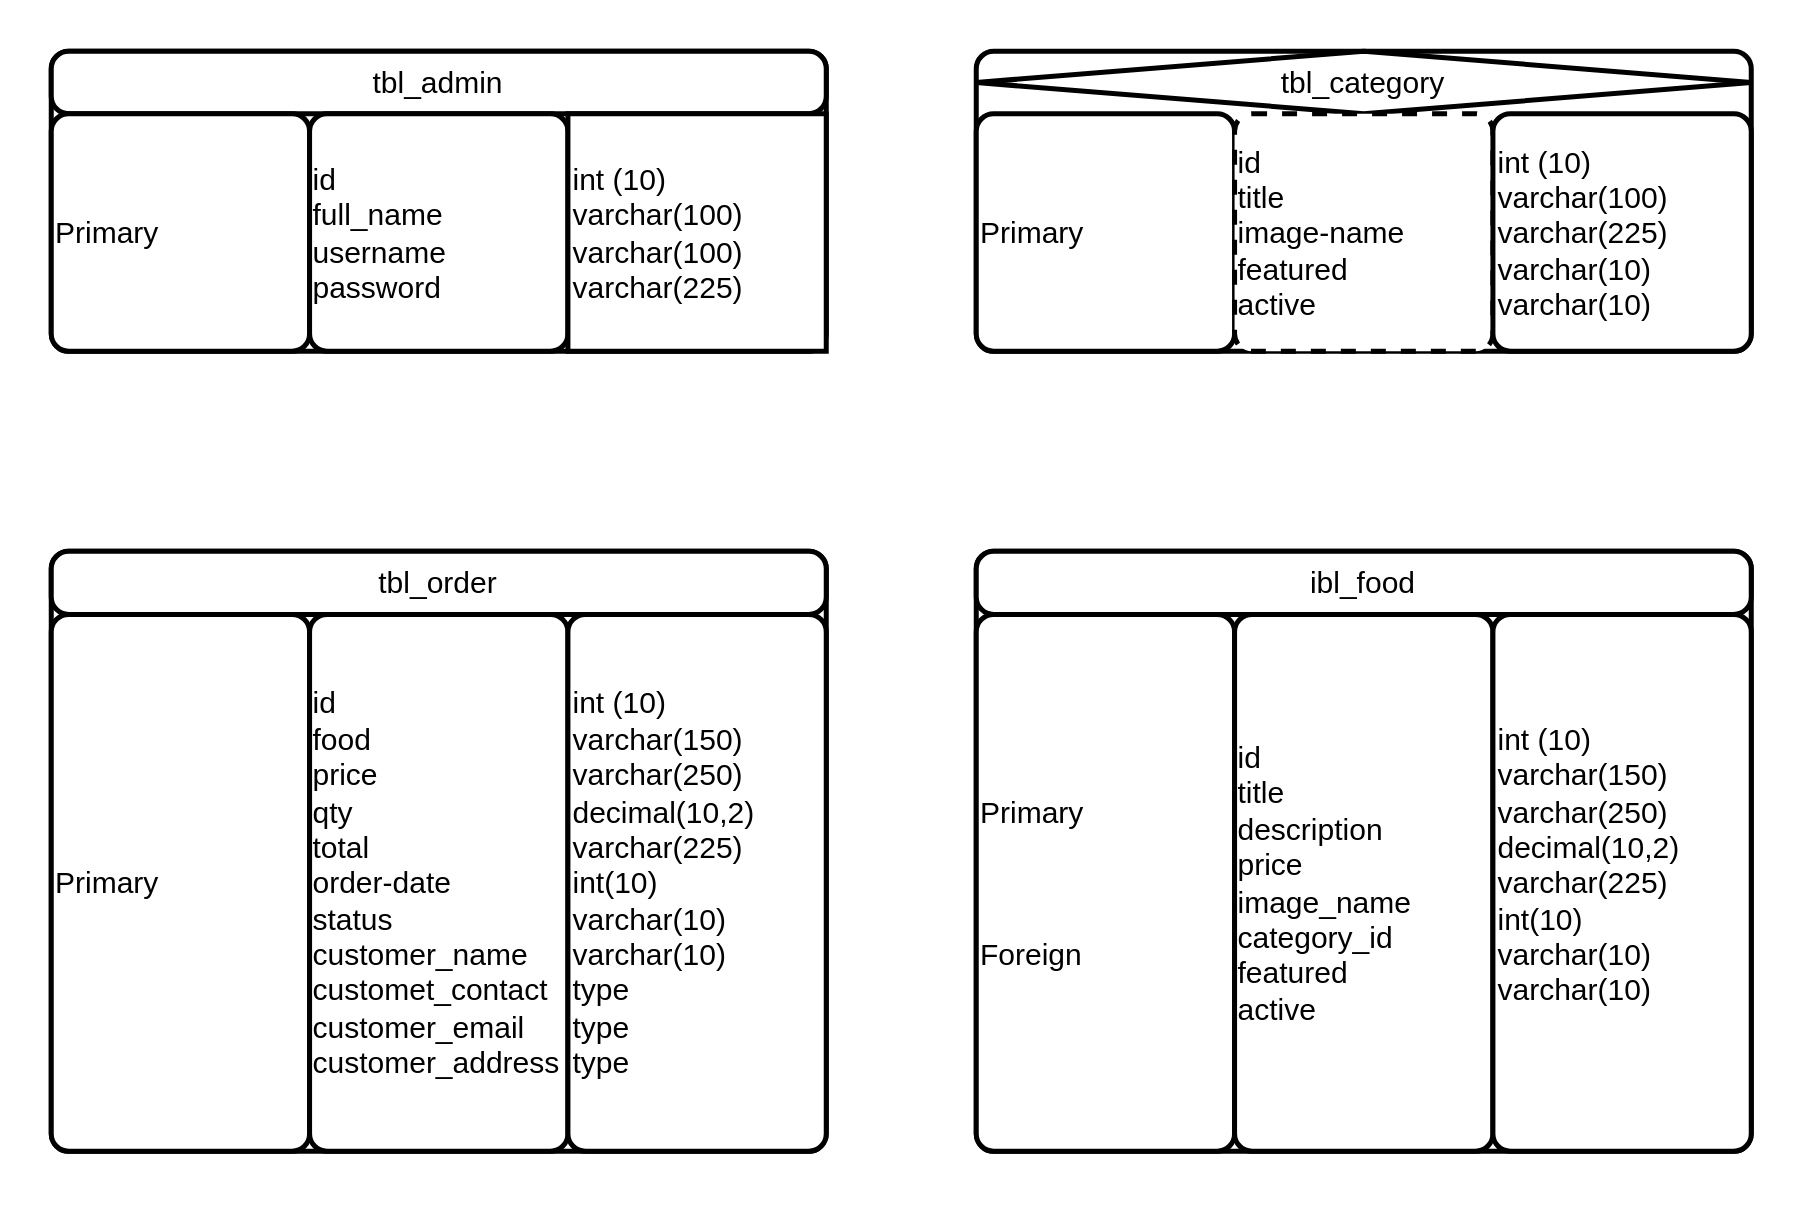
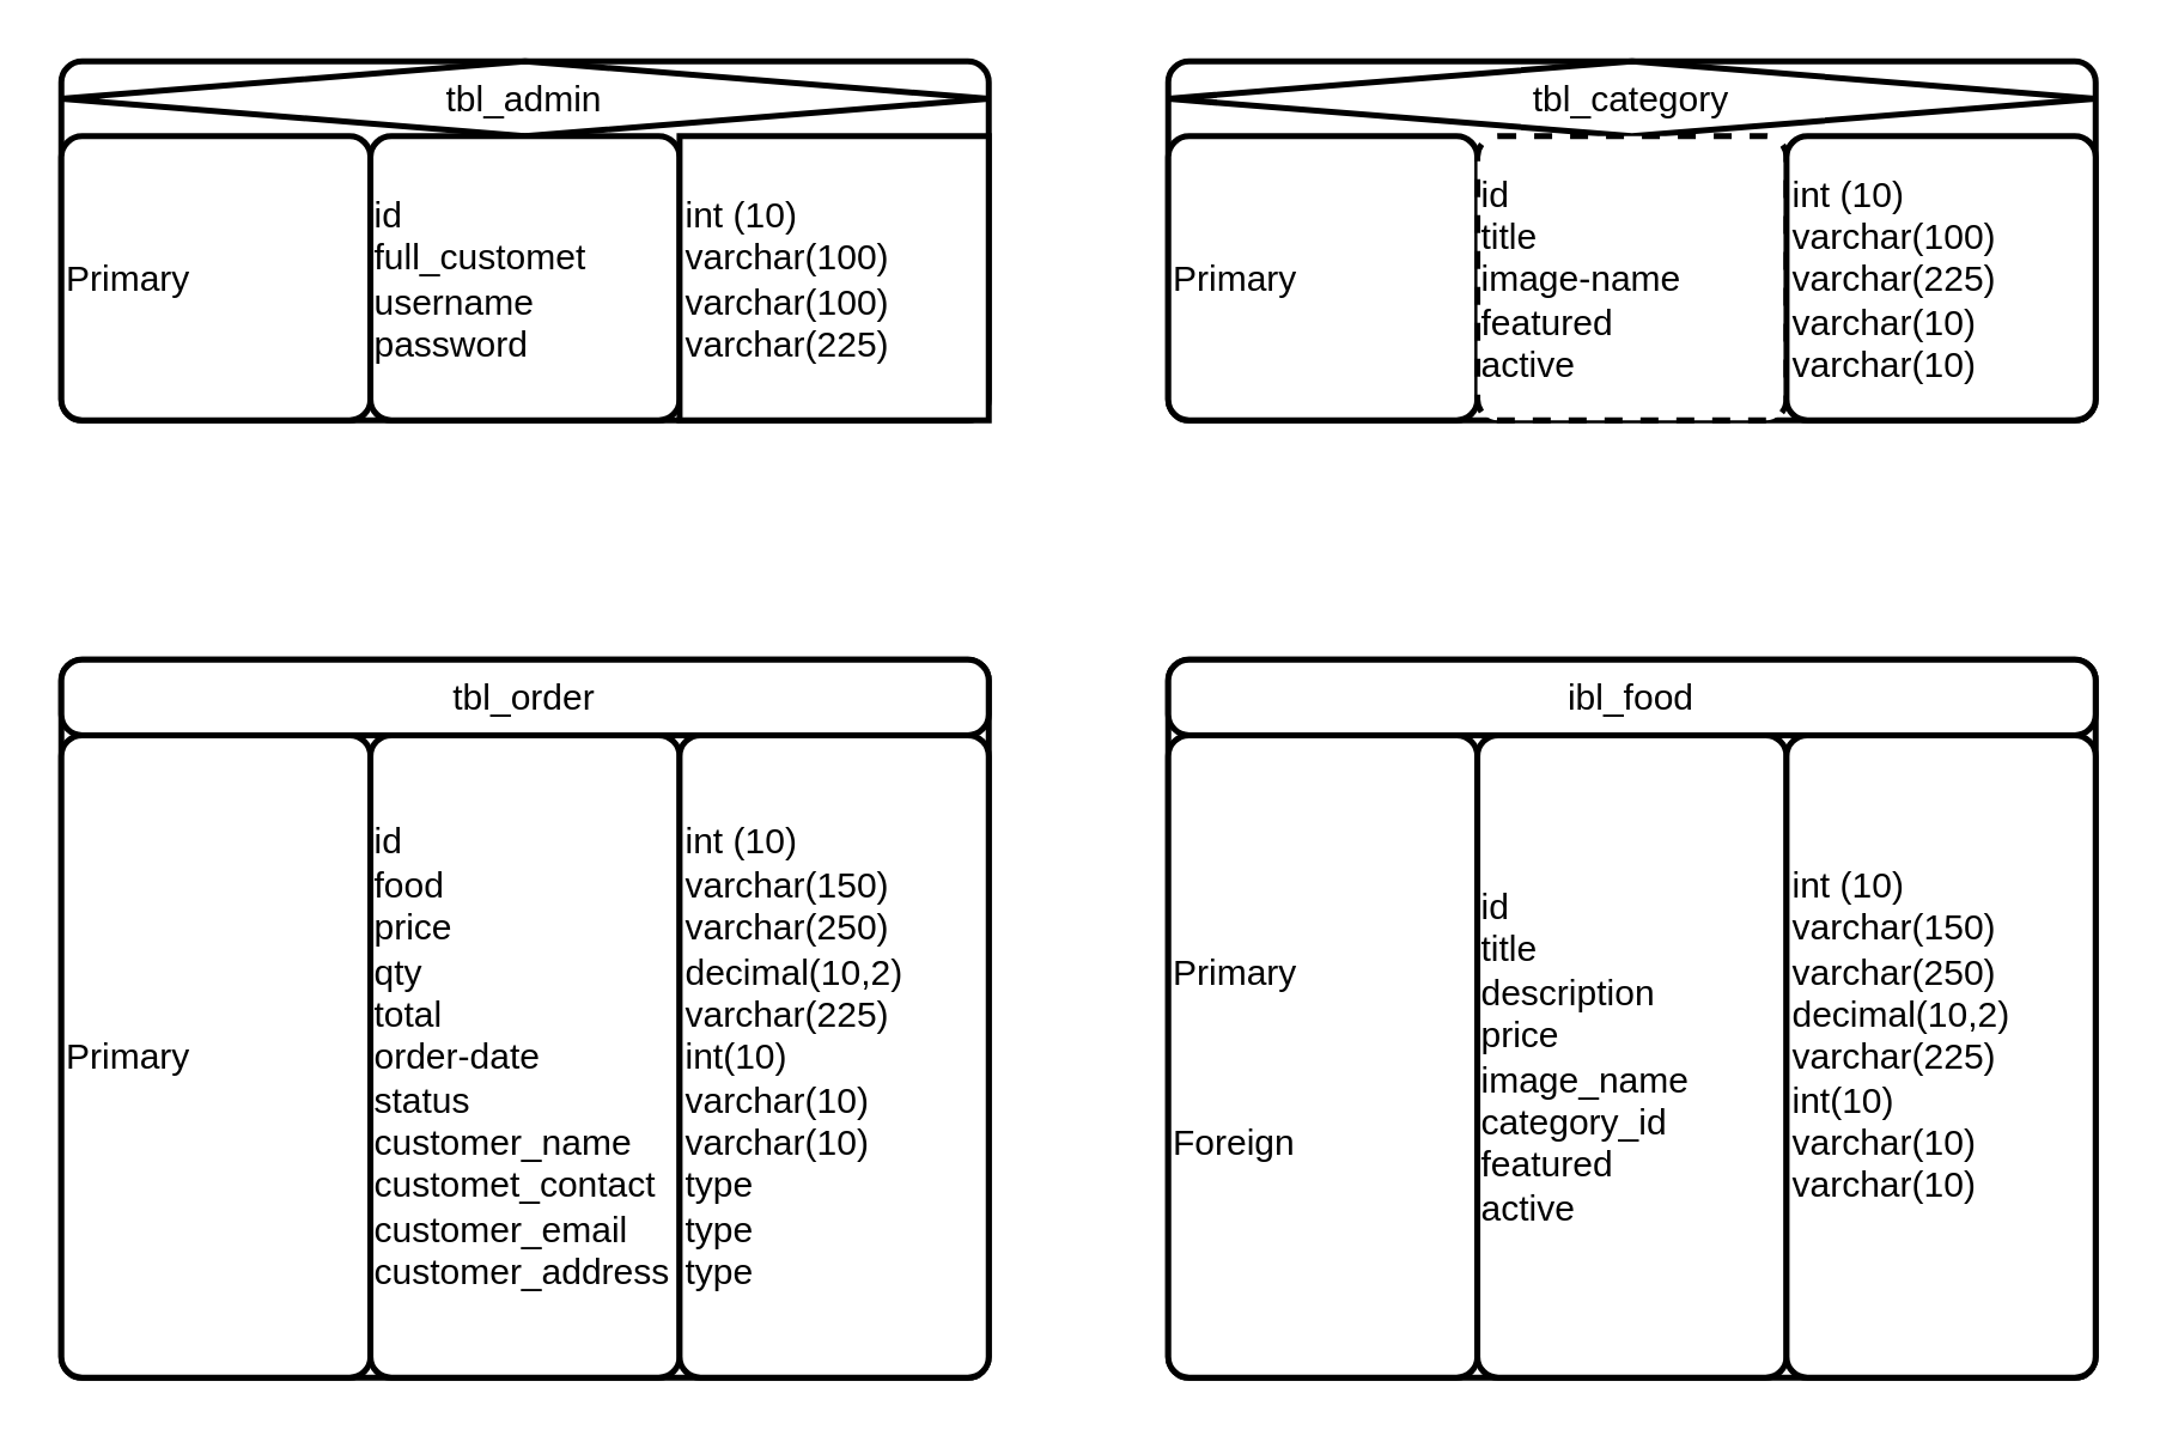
- <mxCell id="4" value="tbl_admin" style="rounded=1;whiteSpace=wrap;html=1;absoluteArcSize=1;arcSize=14;strokeWidth=2;" vertex="1" parent="2"><mxGeometry width="310" height="25.0" as="geometry" /></mxCell>
+ <mxCell id="4" value="tbl_admin" style="rhombus;whiteSpace=wrap;html=1;absoluteArcSize=1;arcSize=14;strokeWidth=2;" vertex="1" parent="2"><mxGeometry width="310" height="25.0" as="geometry" /></mxCell>
- <mxCell id="6" value="id&lt;div&gt;full_name&lt;/div&gt;&lt;div&gt;username&lt;/div&gt;&lt;div&gt;password&lt;/div&gt;" style="rounded=1;whiteSpace=wrap;html=1;absoluteArcSize=1;arcSize=14;strokeWidth=2;align=left;" vertex="1" parent="2"><mxGeometry x="103.333" y="25.0" width="103.333" height="95.0" as="geometry" /></mxCell>
+ <mxCell id="6" value="id&lt;div&gt;full_customet&lt;/div&gt;&lt;div&gt;username&lt;/div&gt;&lt;div&gt;password&lt;/div&gt;" style="rounded=1;whiteSpace=wrap;html=1;absoluteArcSize=1;arcSize=14;strokeWidth=2;align=left;" vertex="1" parent="2"><mxGeometry x="103.333" y="25.0" width="103.333" height="95.0" as="geometry" /></mxCell>
